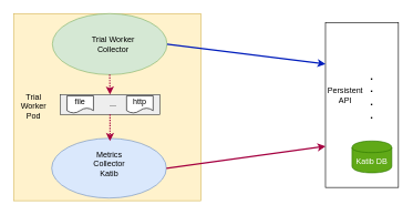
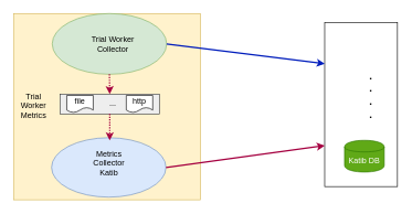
- <mxCell id="18" value="Persistent&lt;br&gt;API" style="text;html=1;strokeColor=none;fillColor=none;align=center;verticalAlign=middle;whiteSpace=wrap;rounded=0;" vertex="1" parent="1"><mxGeometry x="500" y="134" width="40" height="20" as="geometry" /></mxCell>
- <mxCell id="19" value="Trial Worker&lt;br&gt;Pod" style="text;html=1;strokeColor=none;fillColor=none;align=center;verticalAlign=middle;whiteSpace=wrap;rounded=0;" vertex="1" parent="1"><mxGeometry x="30" y="138" width="40" height="44" as="geometry" /></mxCell>
+ <mxCell id="19" value="Trial Worker&lt;br&gt;Metrics" style="text;html=1;strokeColor=none;fillColor=none;align=center;verticalAlign=middle;whiteSpace=wrap;rounded=0;" vertex="1" parent="1"><mxGeometry x="30" y="138" width="40" height="44" as="geometry" /></mxCell>
- <mxCell id="8" value="Katib DB" style="shape=cylinder;whiteSpace=wrap;html=1;boundedLbl=1;backgroundOutline=1;fillColor=#60a917;strokeColor=#2D7600;fontColor=#ffffff;" vertex="1" parent="1"><mxGeometry x="530" y="212" width="60" height="48" as="geometry" /></mxCell>
+ <mxCell id="8" value="Katib DB" style="shape=cylinder;whiteSpace=wrap;html=1;boundedLbl=1;backgroundOutline=1;fillColor=#60a917;strokeColor=#2D7600;fontColor=#ffffff;" vertex="1" parent="1"><mxGeometry x="520" y="212" width="60" height="48" as="geometry" /></mxCell>
